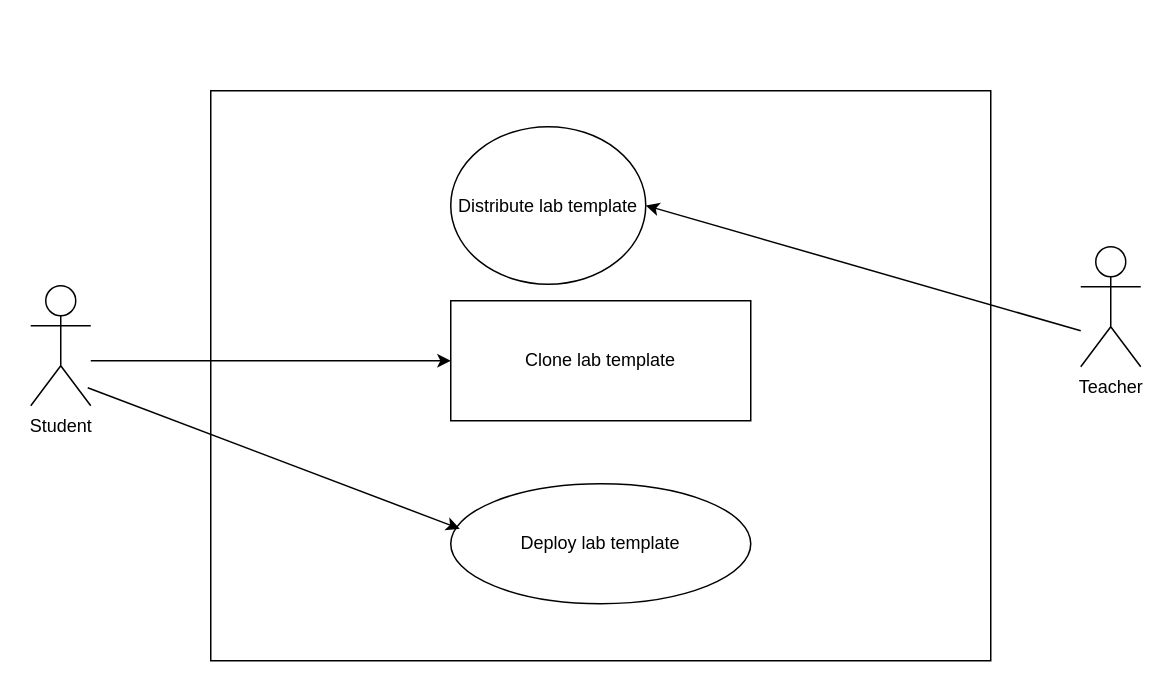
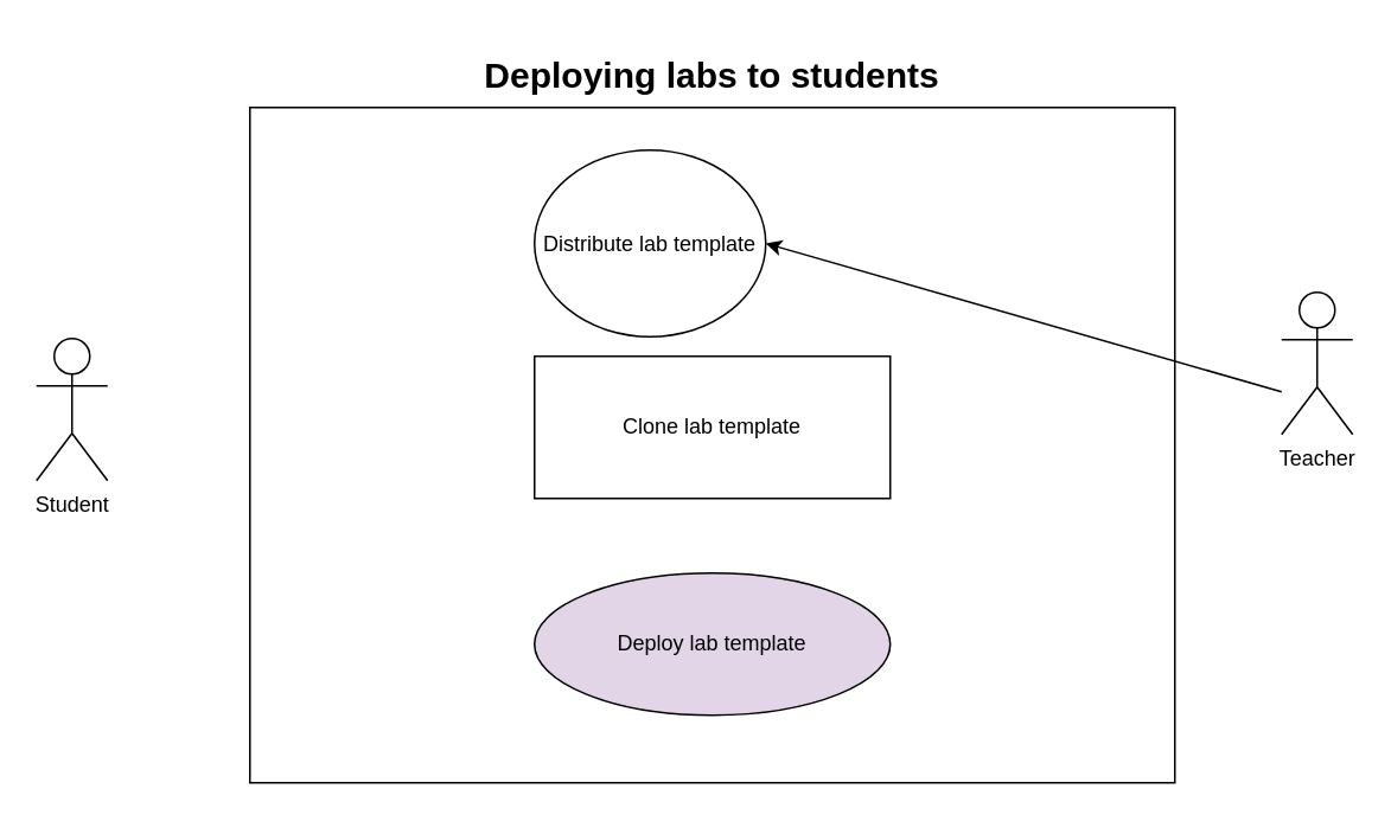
+ <mxCell id="4" value="Deploying labs to students" style="text;align=center;fontStyle=1;verticalAlign=middle;spacingLeft=3;spacingRight=3;strokeColor=none;rotatable=0;points=[[0,0.5],[1,0.5]];portConstraint=eastwest;fontSize=20;" parent="1" vertex="1"><mxGeometry x="300" width="200" height="40" as="geometry" y="20" /></mxCell>
- <mxCell id="9" style="edgeStyle=orthogonalEdgeStyle;rounded=0;orthogonalLoop=1;jettySize=auto;html=1;" edge="1" parent="1" source="10" target="5"><mxGeometry relative="1" as="geometry"><mxPoint x="110" y="230" as="targetPoint" /><Array as="points"><mxPoint x="110" y="240" /><mxPoint x="110" y="240" /></Array></mxGeometry></mxCell>
- <mxCell id="11" value="" style="endArrow=classic;html=1;exitX=0.95;exitY=0.85;exitDx=0;exitDy=0;exitPerimeter=0;entryX=0.03;entryY=0.375;entryDx=0;entryDy=0;entryPerimeter=0;" edge="1" parent="1" source="10" target="6"><mxGeometry width="50" height="50" relative="1" as="geometry"><mxPoint x="-40" y="390" as="sourcePoint" /><mxPoint x="10" y="340" as="targetPoint" /></mxGeometry></mxCell>
- <mxCell id="6" value="Deploy lab template" style="ellipse;whiteSpace=wrap;html=1;" parent="1" vertex="1"><mxGeometry x="300" y="322" width="200" height="80" as="geometry" /></mxCell>
+ <mxCell id="6" value="Deploy lab template" style="ellipse;whiteSpace=wrap;html=1;fillColor=#e1d5e7;" parent="1" vertex="1"><mxGeometry x="300" y="322" width="200" height="80" as="geometry" /></mxCell>
